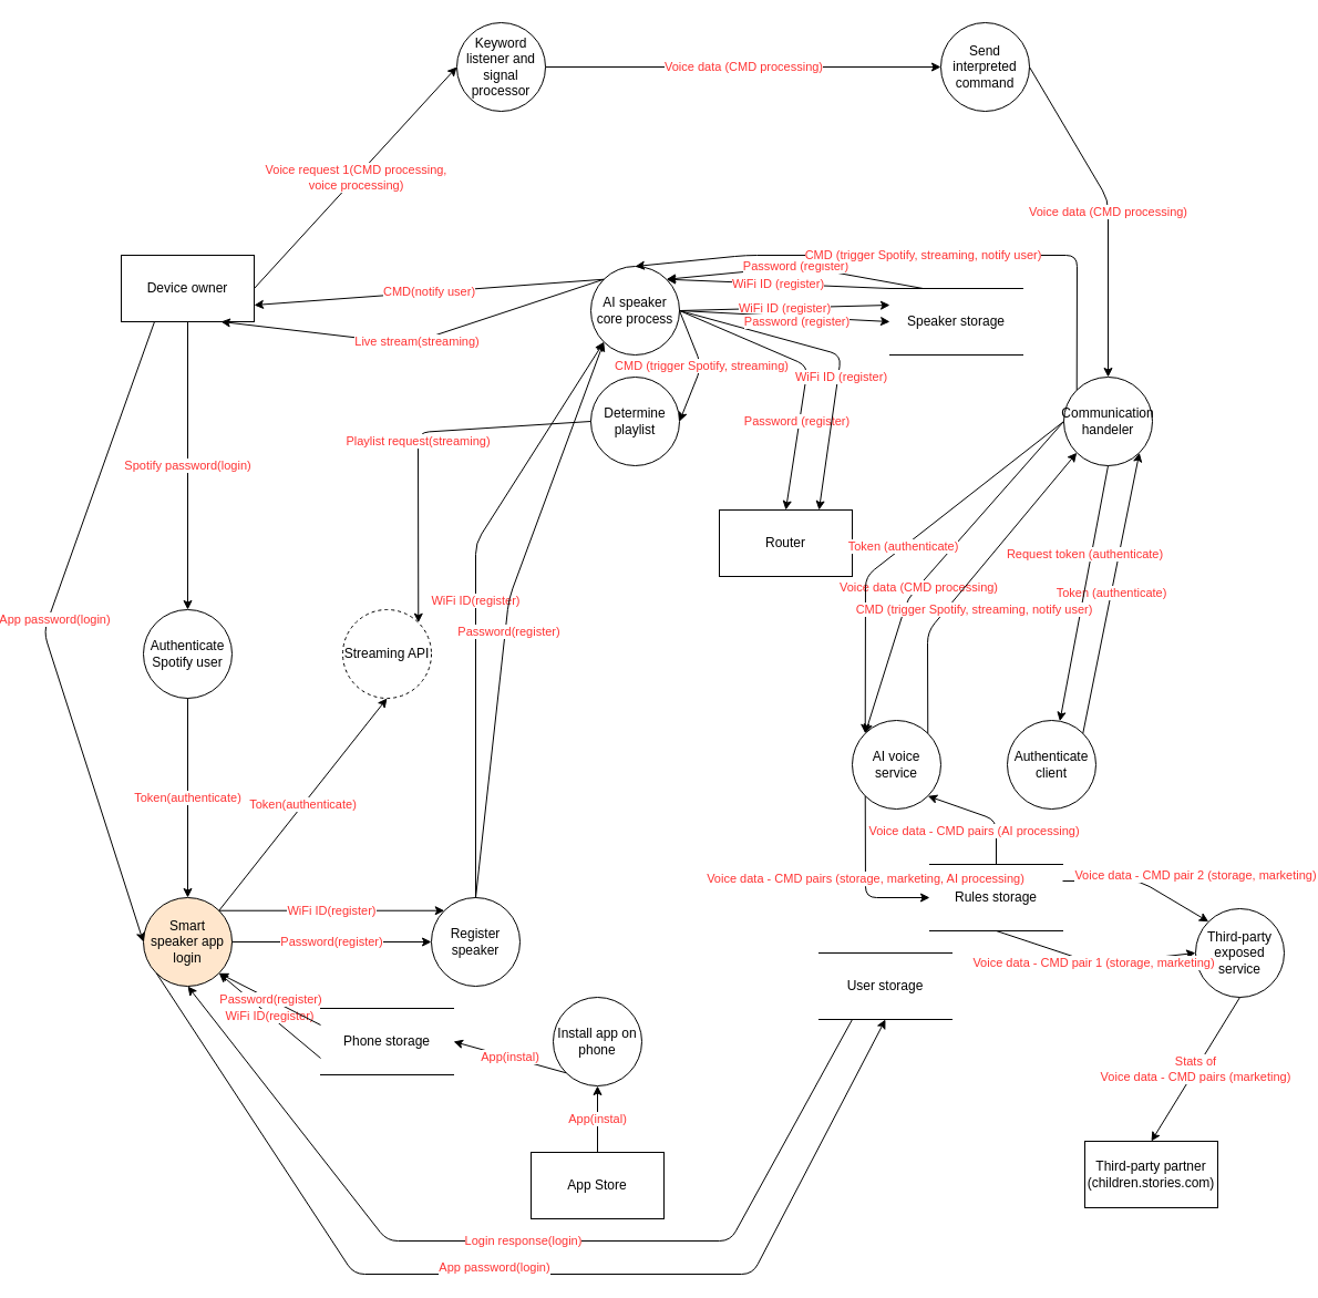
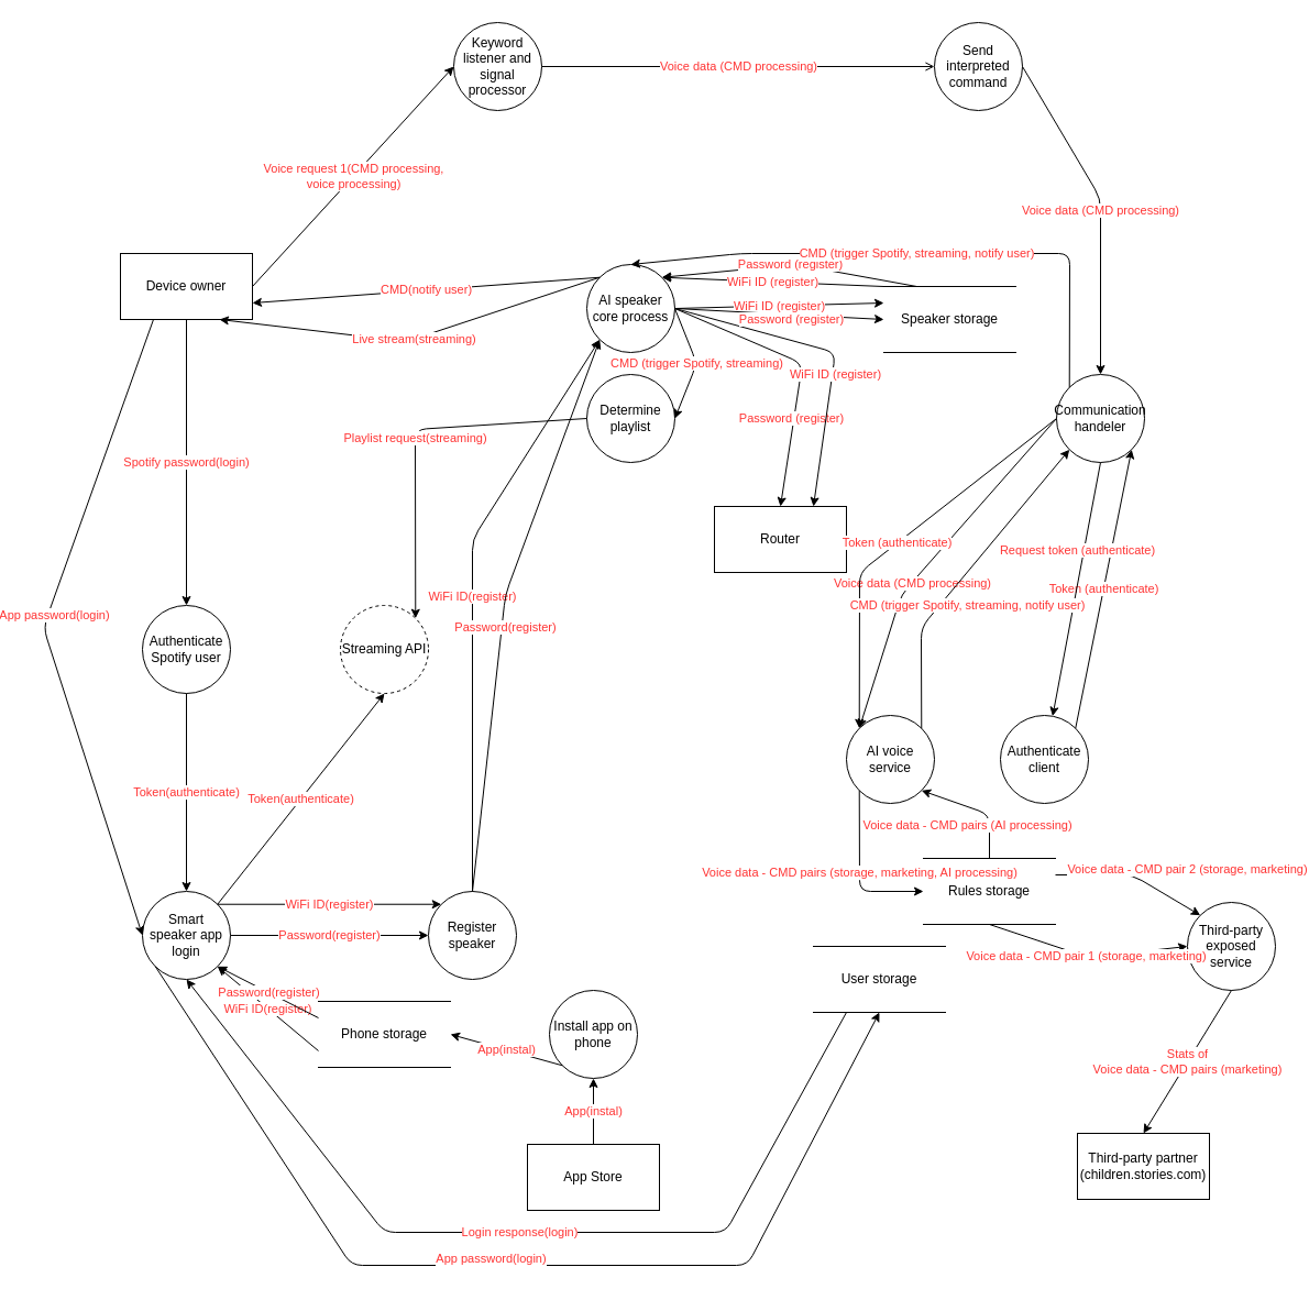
- <mxCell id="45" value="Voice data (CMD processing)" style="endArrow=classic;html=1;fontColor=#FF3333;entryX=0;entryY=0.5;entryDx=0;entryDy=0;exitX=1;exitY=0.5;exitDx=0;exitDy=0;" parent="1" source="4" target="6" edge="1"><mxGeometry width="50" height="50" relative="1" as="geometry"><mxPoint x="644" y="190" as="sourcePoint" /><mxPoint x="814" y="120" as="targetPoint" /><Array as="points" /></mxGeometry></mxCell>
+ <mxCell id="45" value="Voice data (CMD processing)" style="endArrow=open;html=1;fontColor=#FF3333;entryX=0;entryY=0.5;entryDx=0;entryDy=0;exitX=1;exitY=0.5;exitDx=0;exitDy=0;" parent="1" source="4" target="6" edge="1"><mxGeometry width="50" height="50" relative="1" as="geometry"><mxPoint x="644" y="190" as="sourcePoint" /><mxPoint x="814" y="120" as="targetPoint" /><Array as="points" /></mxGeometry></mxCell>
- <mxCell id="19" value="Smart speaker app login" style="ellipse;whiteSpace=wrap;html=1;aspect=fixed;fillColor=#ffe6cc;" parent="1" vertex="1"><mxGeometry x="110" y="810" width="80" height="80" as="geometry" /></mxCell>
+ <mxCell id="19" value="Smart speaker app login" style="ellipse;whiteSpace=wrap;html=1;aspect=fixed;" parent="1" vertex="1"><mxGeometry x="110" y="810" width="80" height="80" as="geometry" /></mxCell>
